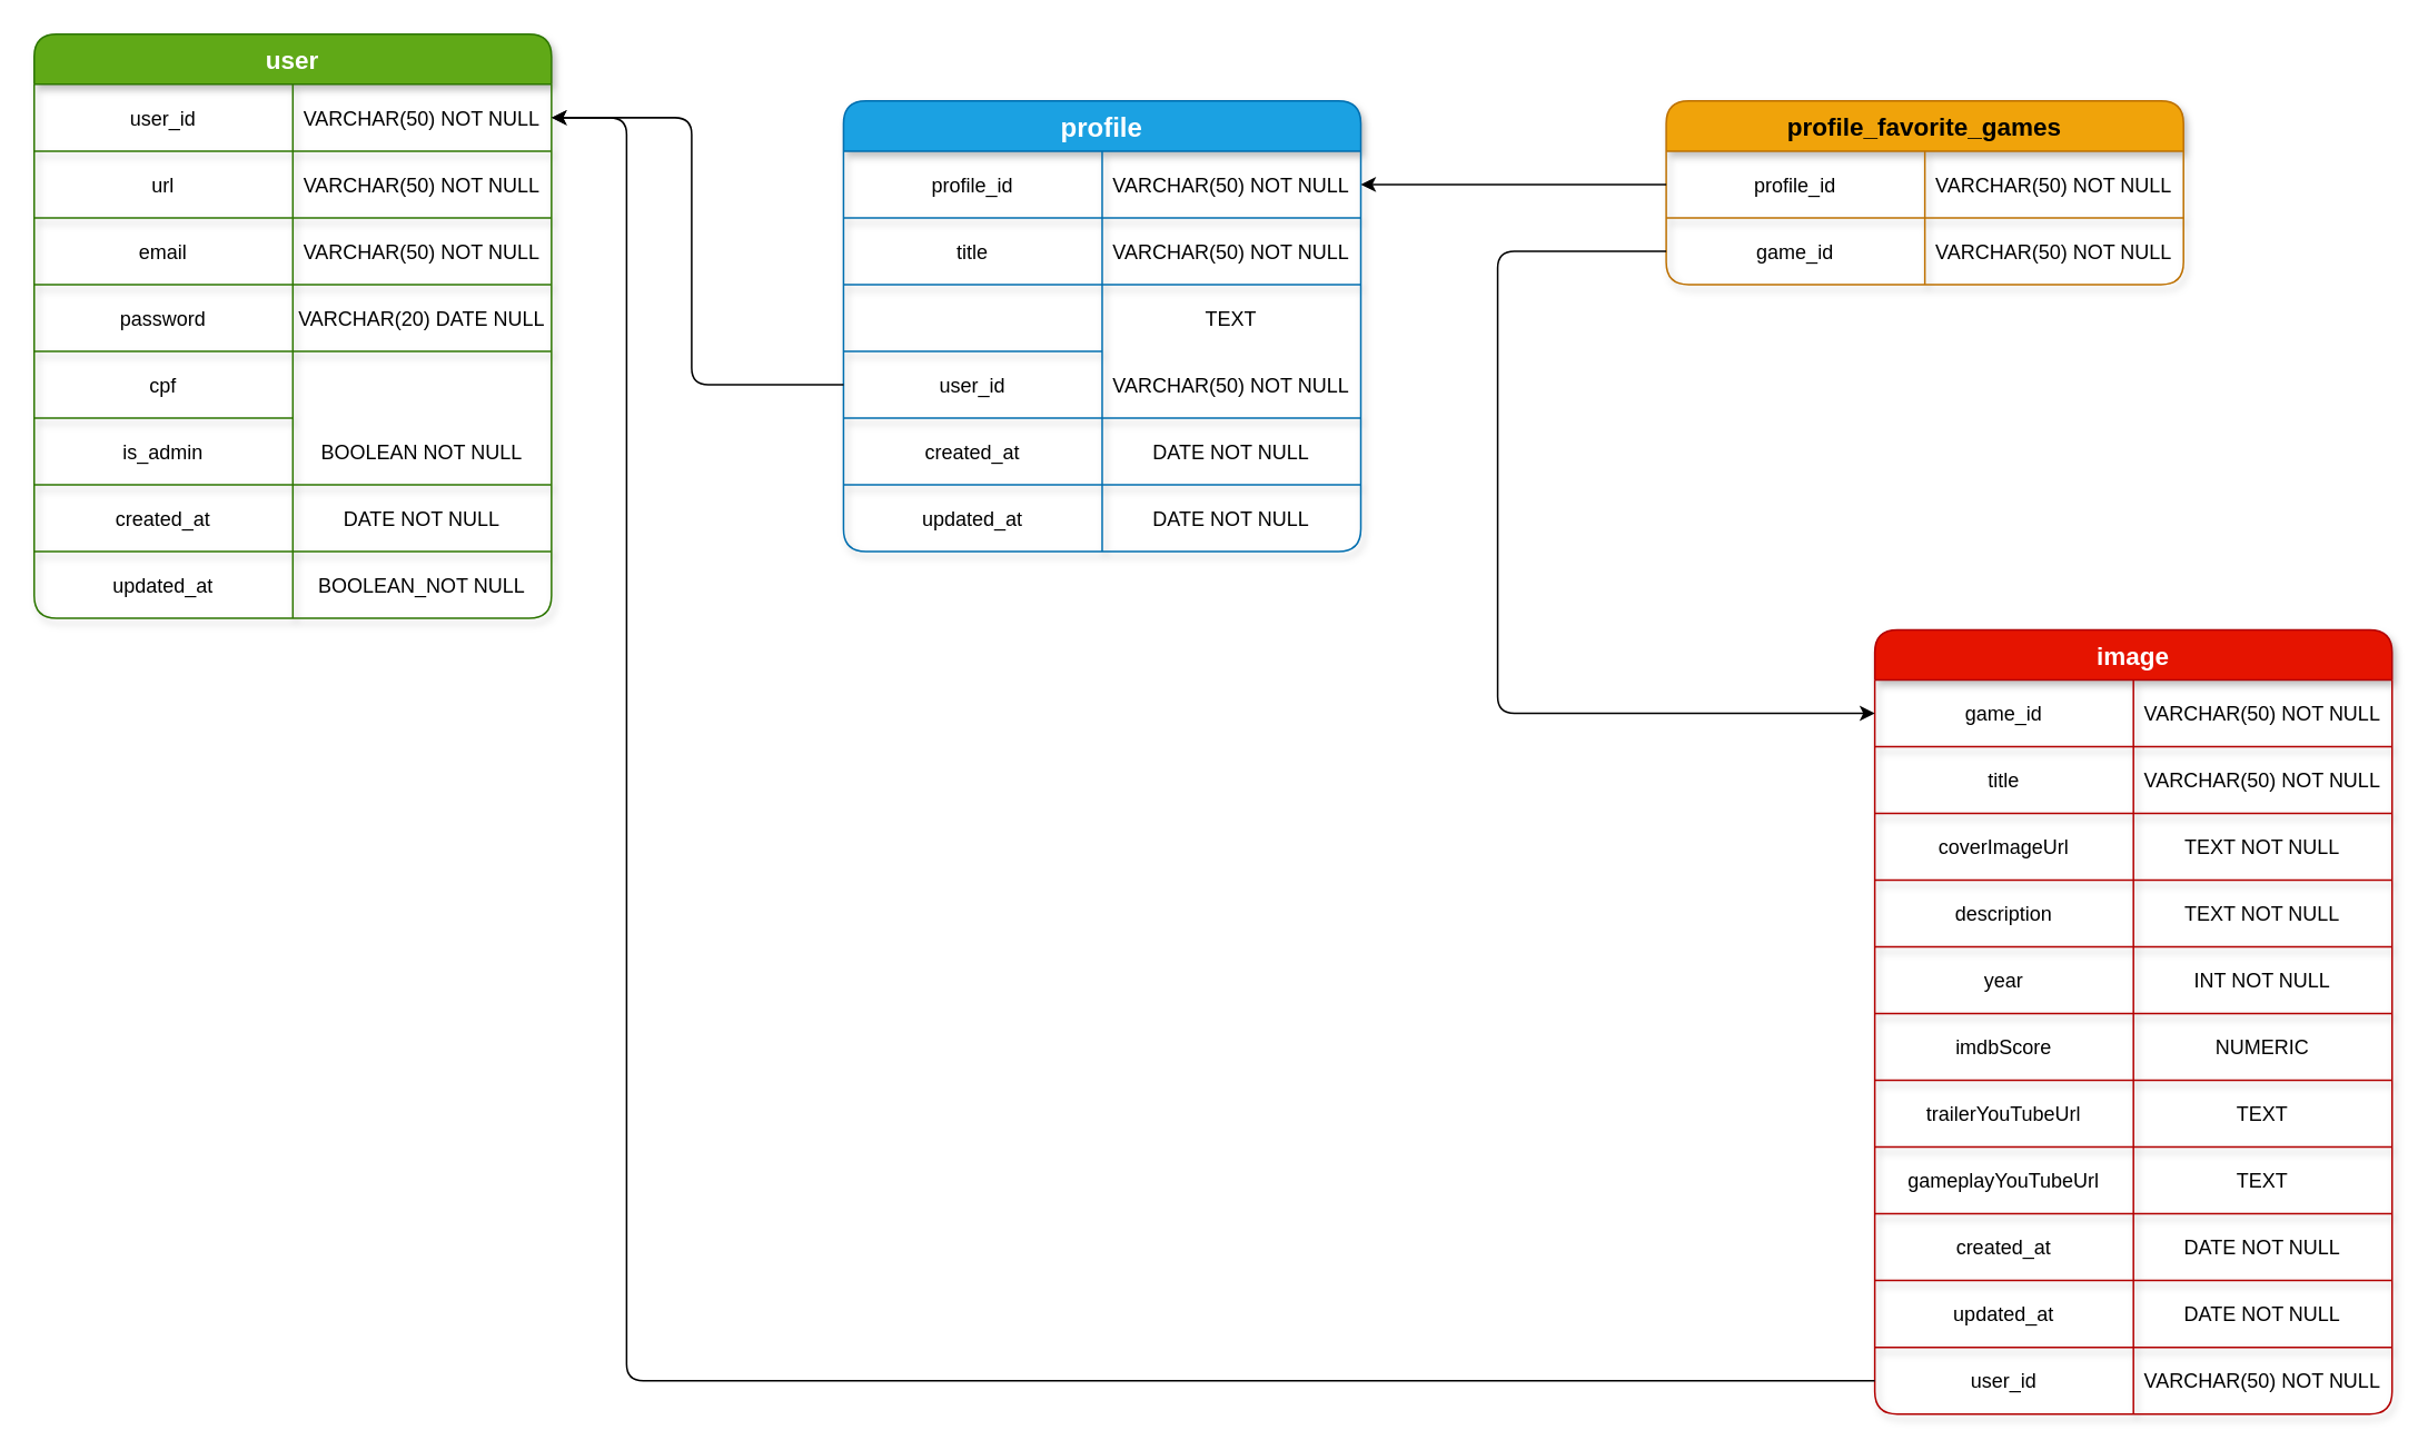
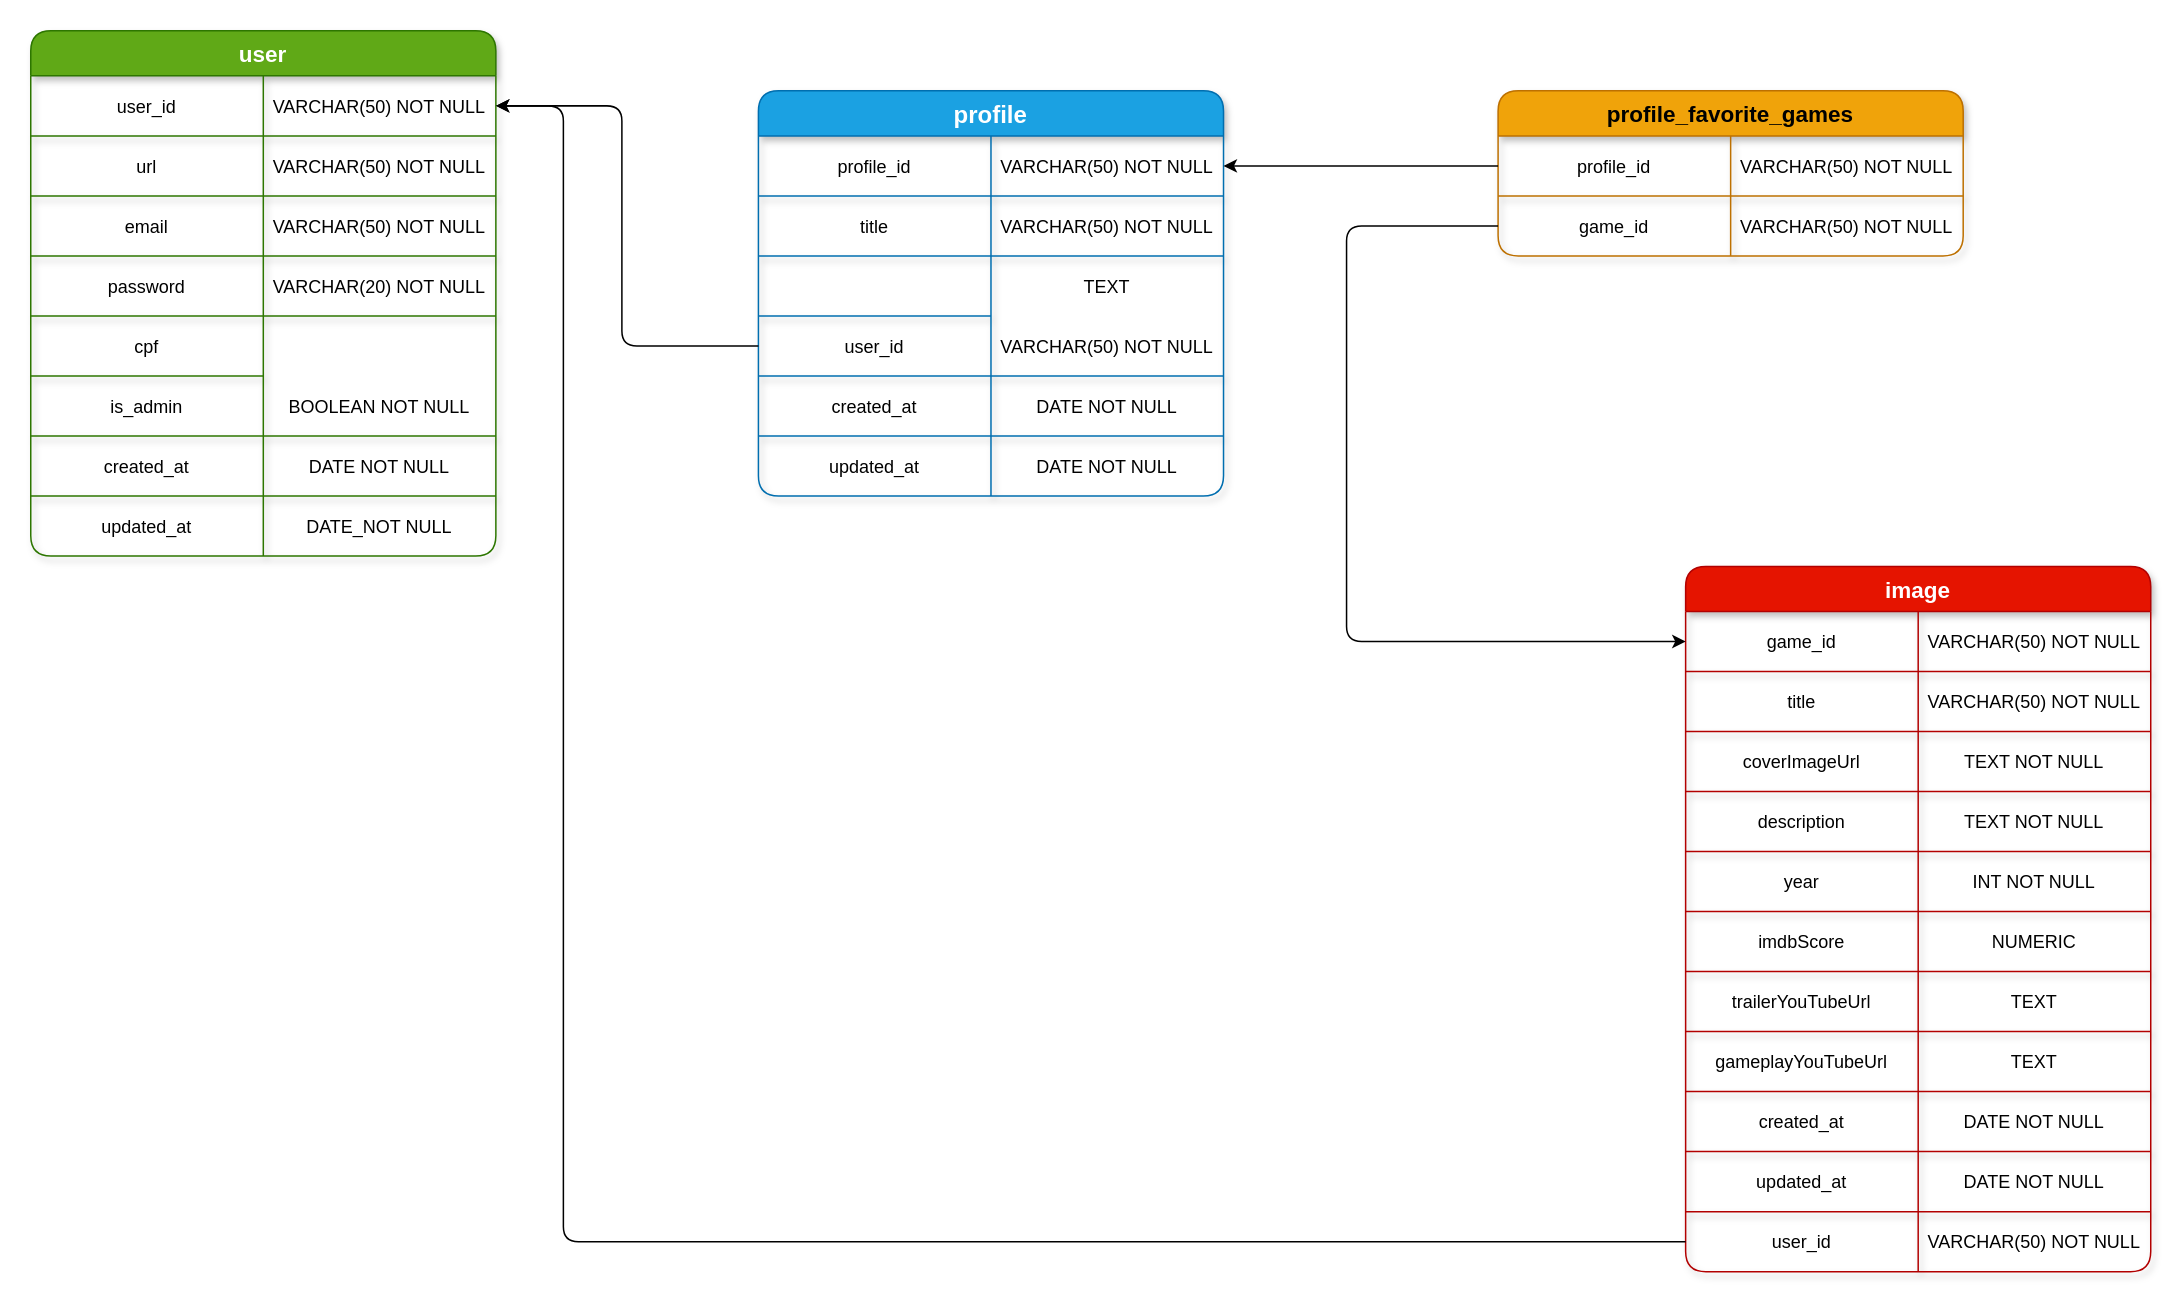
- <mxCell id="14" value="VARCHAR(20) DATE NULL" style="shape=partialRectangle;connectable=0;overflow=hidden;fillColor=none;top=0;left=0;bottom=0;right=0;pointerEvents=1;fontSize=12;spacing=0;labelBackgroundColor=none;labelBorderColor=none;strokeColor=default;" parent="12" vertex="1"><mxGeometry x="155" width="155" height="40" as="geometry"><mxRectangle width="155" height="40" as="alternateBounds" /></mxGeometry></mxCell>
+ <mxCell id="14" value="VARCHAR(20) NOT NULL" style="shape=partialRectangle;connectable=0;overflow=hidden;fillColor=none;top=0;left=0;bottom=0;right=0;pointerEvents=1;fontSize=12;spacing=0;labelBackgroundColor=none;labelBorderColor=none;strokeColor=default;" parent="12" vertex="1"><mxGeometry x="155" width="155" height="40" as="geometry"><mxRectangle width="155" height="40" as="alternateBounds" /></mxGeometry></mxCell>
- <mxCell id="25" value="BOOLEAN_NOT NULL" style="shape=partialRectangle;connectable=0;overflow=hidden;fillColor=none;top=0;left=0;bottom=0;right=0;pointerEvents=1;fontSize=12;spacing=0;labelBackgroundColor=none;labelBorderColor=none;strokeColor=default;" parent="23" vertex="1"><mxGeometry x="155" width="155" height="40" as="geometry"><mxRectangle width="155" height="40" as="alternateBounds" /></mxGeometry></mxCell>
+ <mxCell id="25" value="DATE_NOT NULL" style="shape=partialRectangle;connectable=0;overflow=hidden;fillColor=none;top=0;left=0;bottom=0;right=0;pointerEvents=1;fontSize=12;spacing=0;labelBackgroundColor=none;labelBorderColor=none;strokeColor=default;" parent="23" vertex="1"><mxGeometry x="155" width="155" height="40" as="geometry"><mxRectangle width="155" height="40" as="alternateBounds" /></mxGeometry></mxCell>
